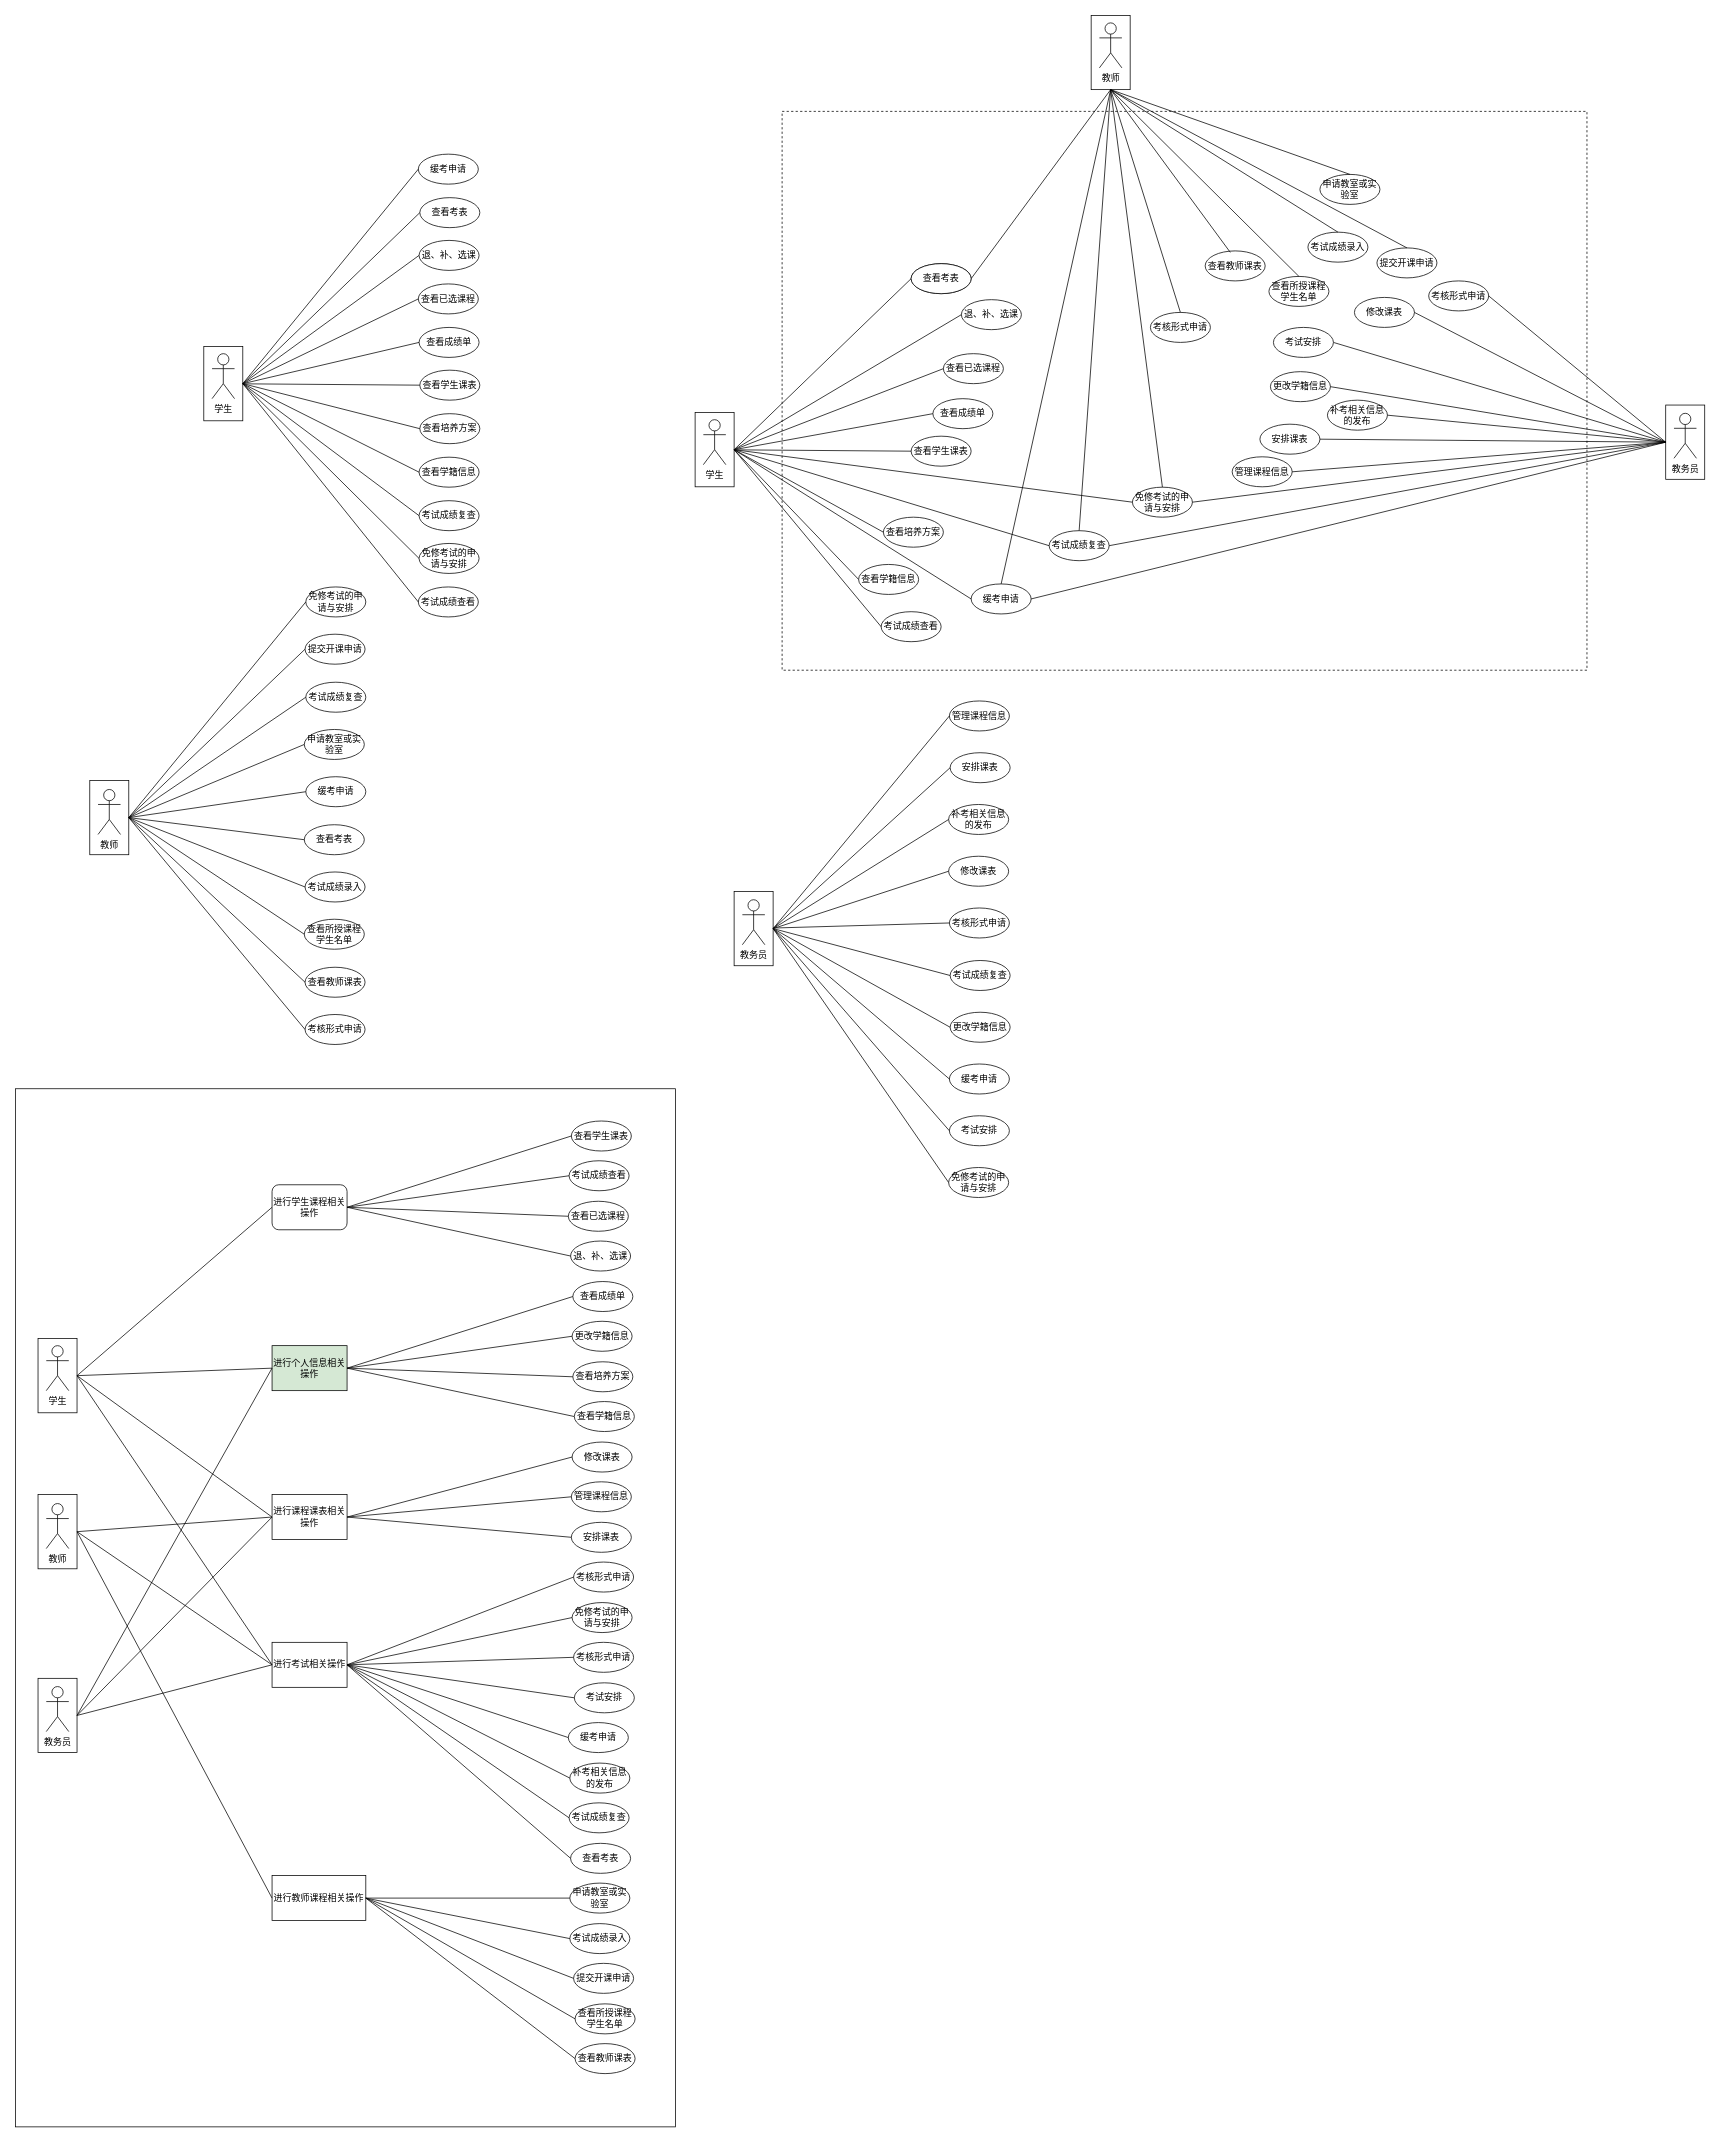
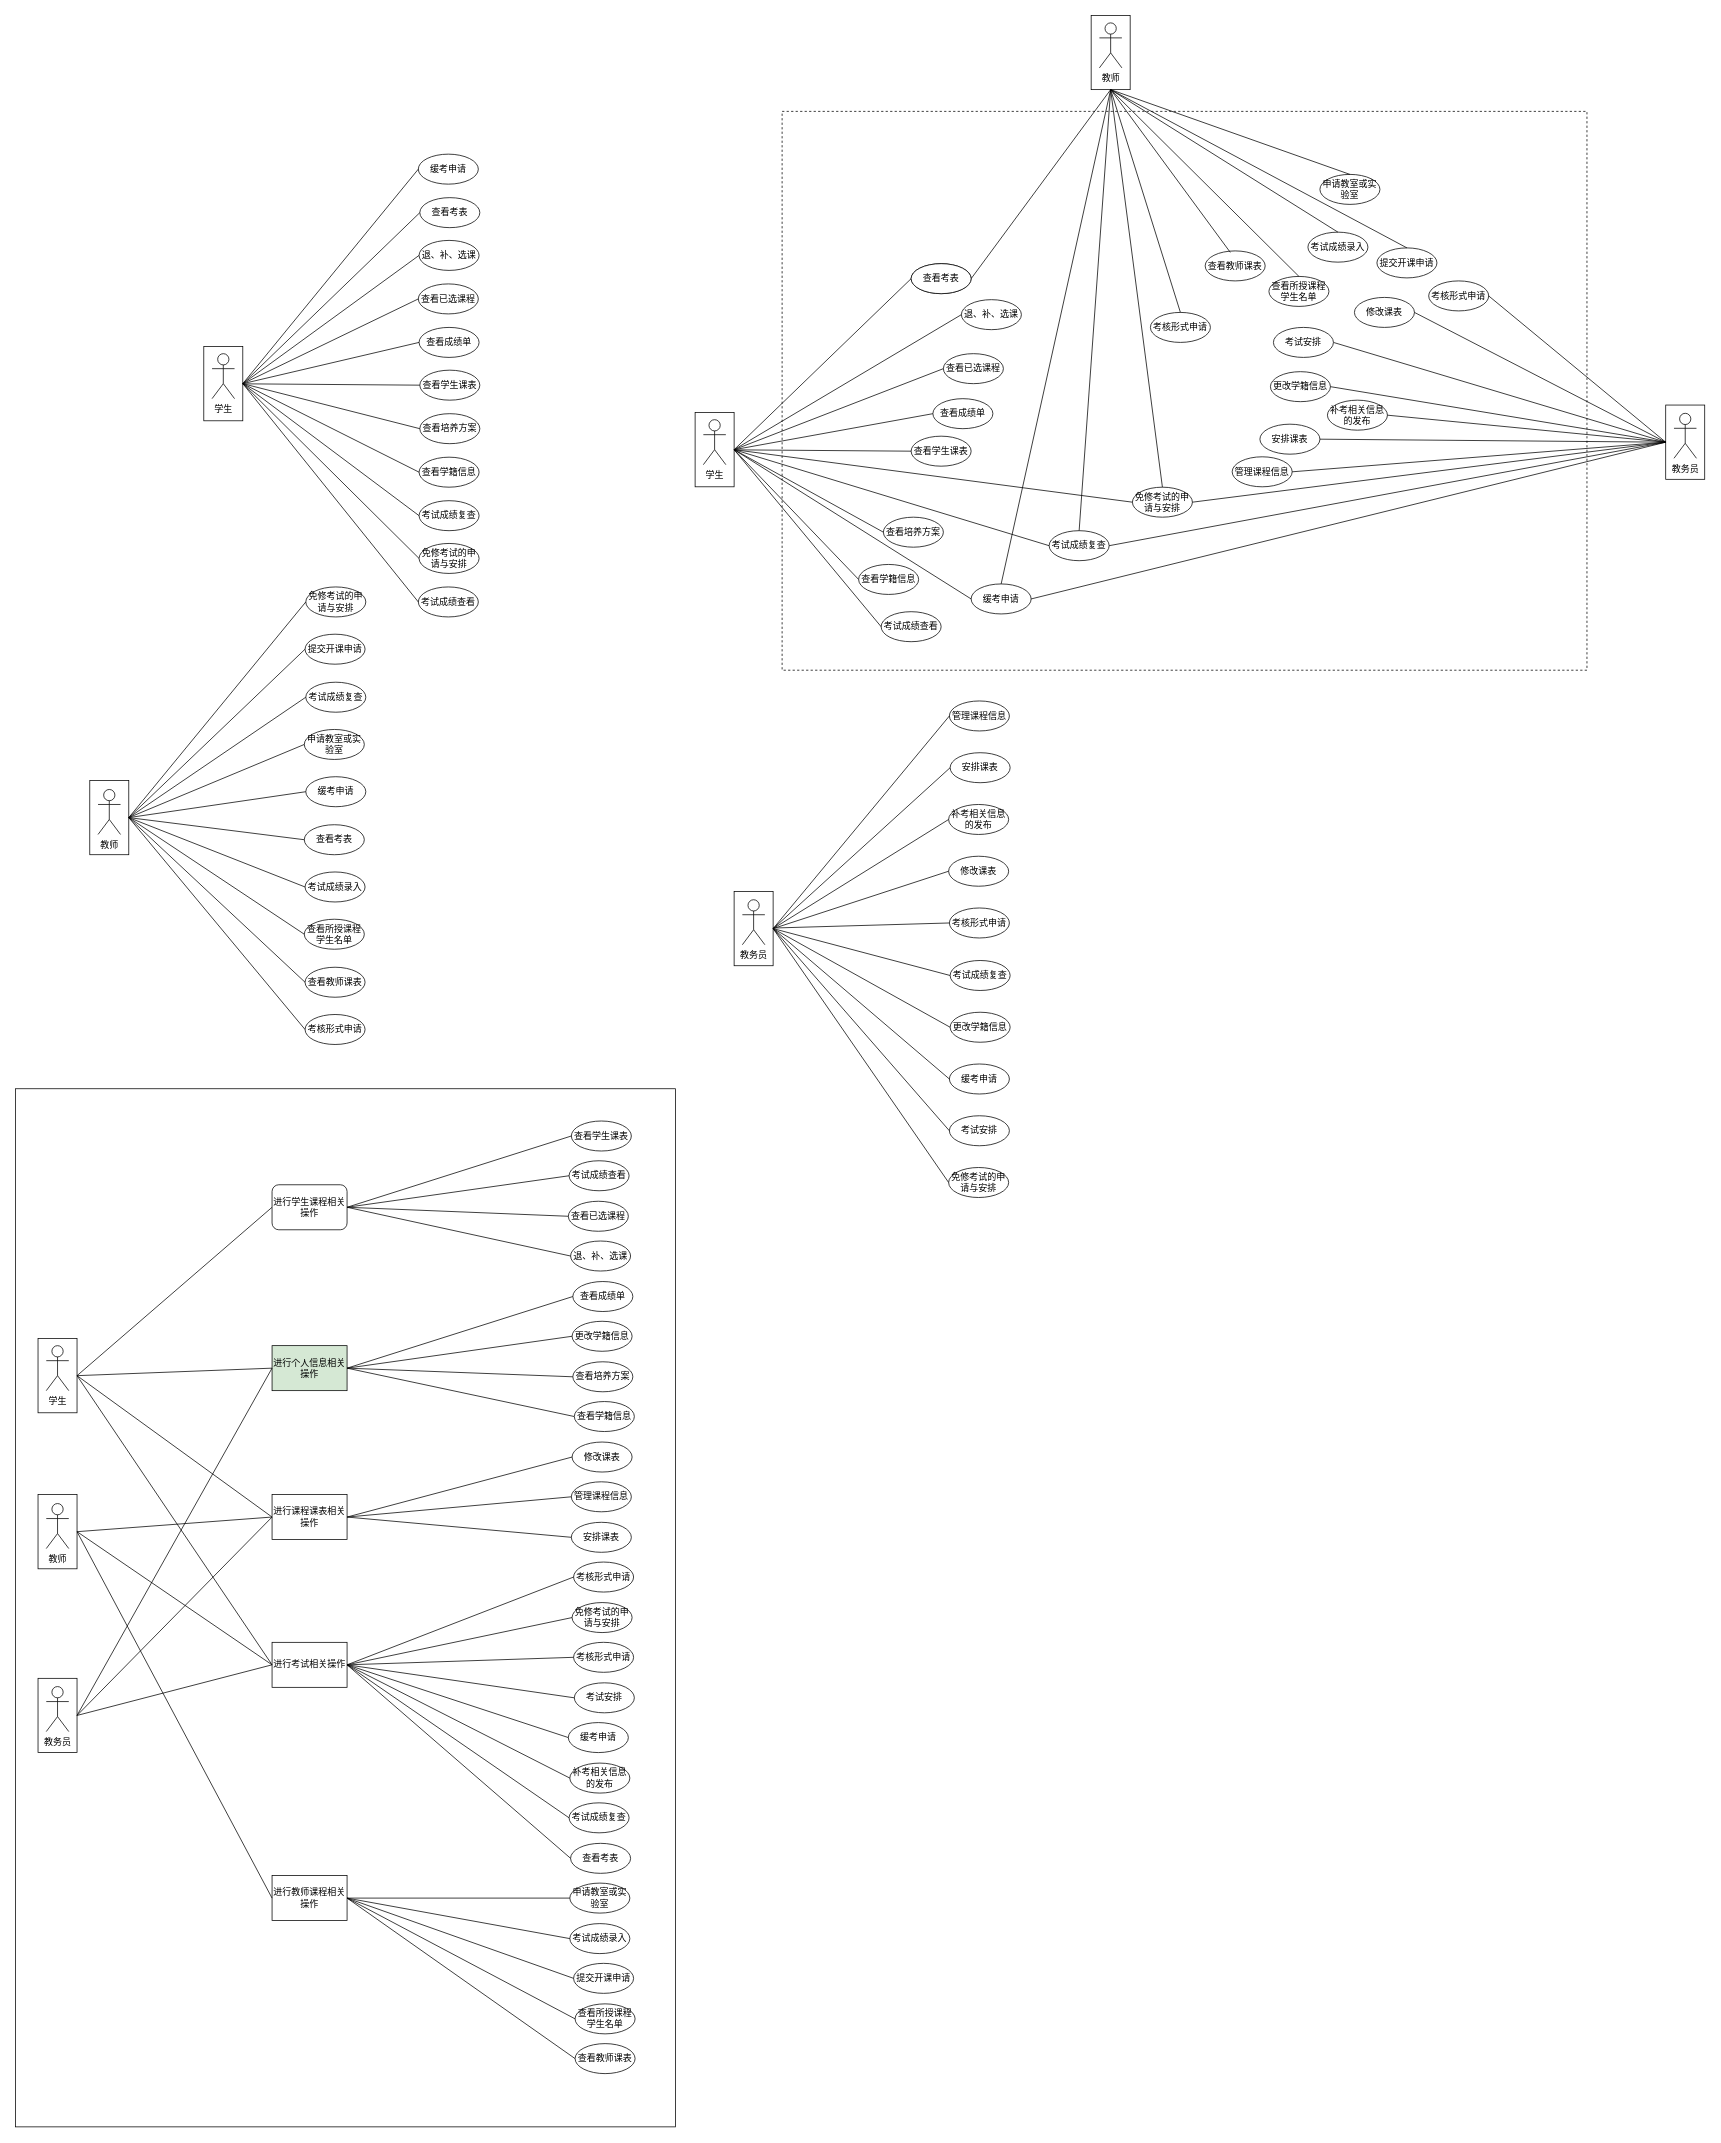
- <mxCell id="140" value="进行教师课程相关操作" style="rounded=0;whiteSpace=wrap;html=1;" parent="1" vertex="1"><mxGeometry x="362" y="2500" width="125" height="60" as="geometry" /></mxCell>
+ <mxCell id="140" value="进行教师课程相关操作" style="rounded=0;whiteSpace=wrap;html=1;" parent="1" vertex="1"><mxGeometry x="362" y="2500" width="100" height="60" as="geometry" /></mxCell>
